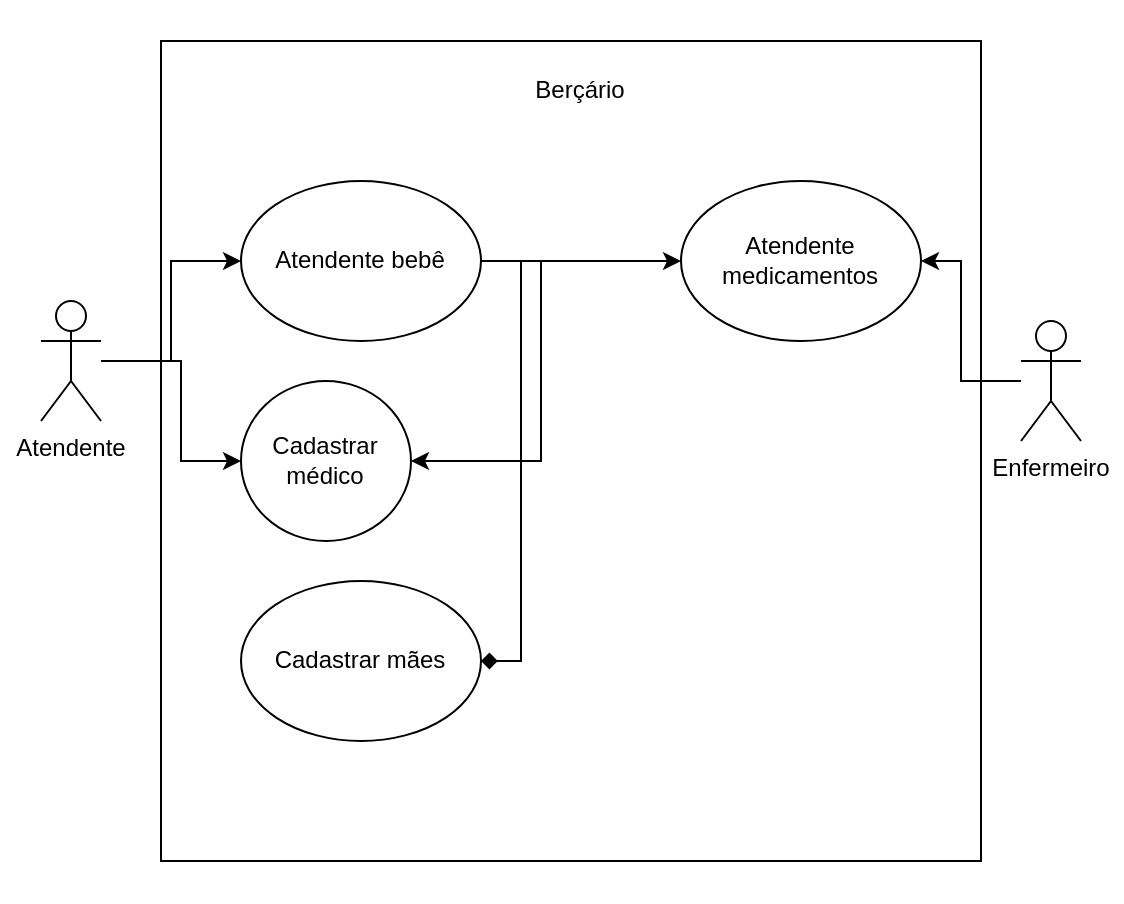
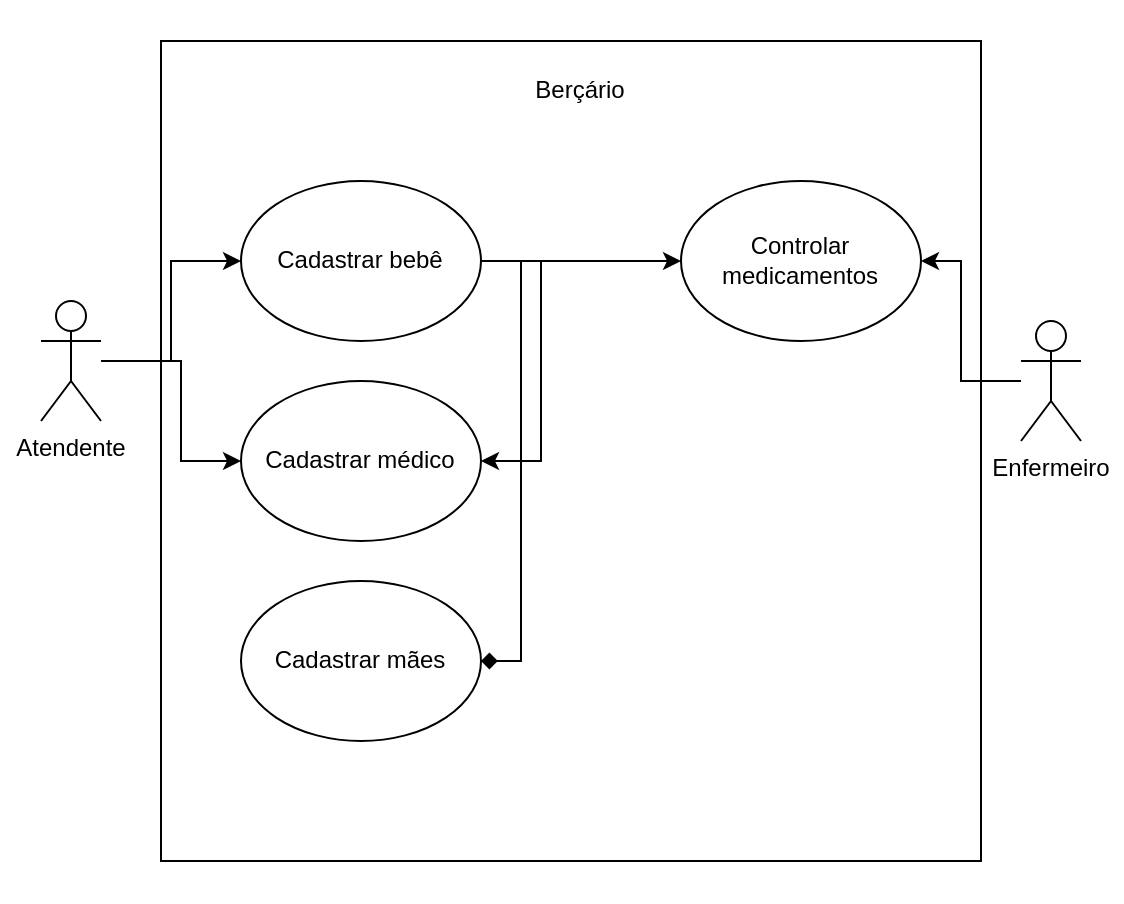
- <mxCell id="7" value="Atendente bebê" style="ellipse;whiteSpace=wrap;html=1;" vertex="1" parent="1"><mxGeometry x="120" y="90" width="120" height="80" as="geometry" /></mxCell>
+ <mxCell id="7" value="Cadastrar bebê" style="ellipse;whiteSpace=wrap;html=1;" vertex="1" parent="1"><mxGeometry x="120" y="90" width="120" height="80" as="geometry" /></mxCell>
- <mxCell id="10" value="Atendente medicamentos" style="ellipse;whiteSpace=wrap;html=1;" vertex="1" parent="1"><mxGeometry x="340" y="90" width="120" height="80" as="geometry" /></mxCell>
+ <mxCell id="10" value="Controlar medicamentos" style="ellipse;whiteSpace=wrap;html=1;" vertex="1" parent="1"><mxGeometry x="340" y="90" width="120" height="80" as="geometry" /></mxCell>
- <mxCell id="8" value="Cadastrar médico" style="ellipse;whiteSpace=wrap;html=1;" vertex="1" parent="1"><mxGeometry x="120" y="190" width="85" height="80" as="geometry" /></mxCell>
+ <mxCell id="8" value="Cadastrar médico" style="ellipse;whiteSpace=wrap;html=1;" vertex="1" parent="1"><mxGeometry x="120" y="190" width="120" height="80" as="geometry" /></mxCell>
